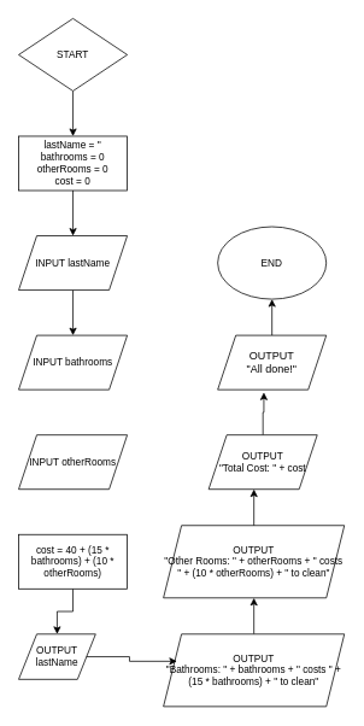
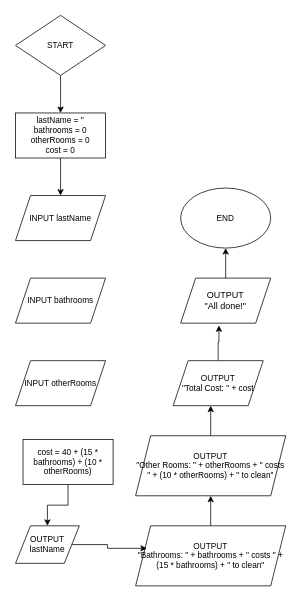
- <mxCell id="5" style="edgeStyle=orthogonalEdgeStyle;rounded=0;orthogonalLoop=1;jettySize=auto;html=1;exitX=0.5;exitY=1;exitDx=0;exitDy=0;entryX=0.5;entryY=0;entryDx=0;entryDy=0;" edge="1" parent="1" source="6" target="4"><mxGeometry relative="1" as="geometry" /></mxCell>
- <mxCell id="11" value="cost = 40 + (15 * bathrooms) + (10 * otherRooms)" style="rounded=0;whiteSpace=wrap;html=1;fontSize=11;" vertex="1" parent="1"><mxGeometry x="20" y="590" width="120" height="60" as="geometry" /></mxCell>
+ <mxCell id="11" value="cost = 40 + (15 * bathrooms) + (10 * otherRooms)" style="rounded=0;whiteSpace=wrap;html=1;fontSize=11;" vertex="1" parent="1"><mxGeometry x="30" y="585" width="120" height="60" as="geometry" /></mxCell>
